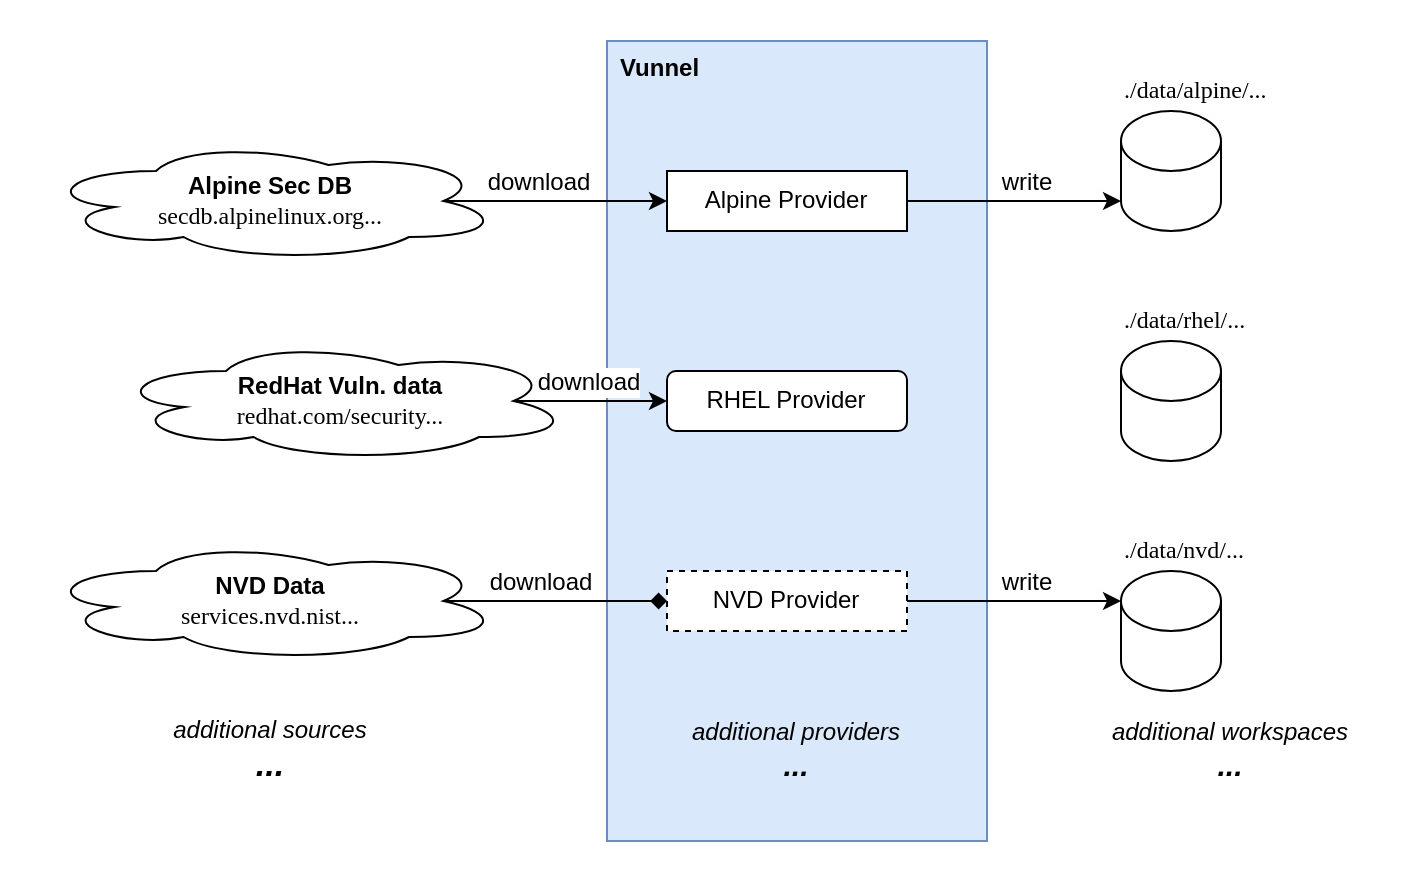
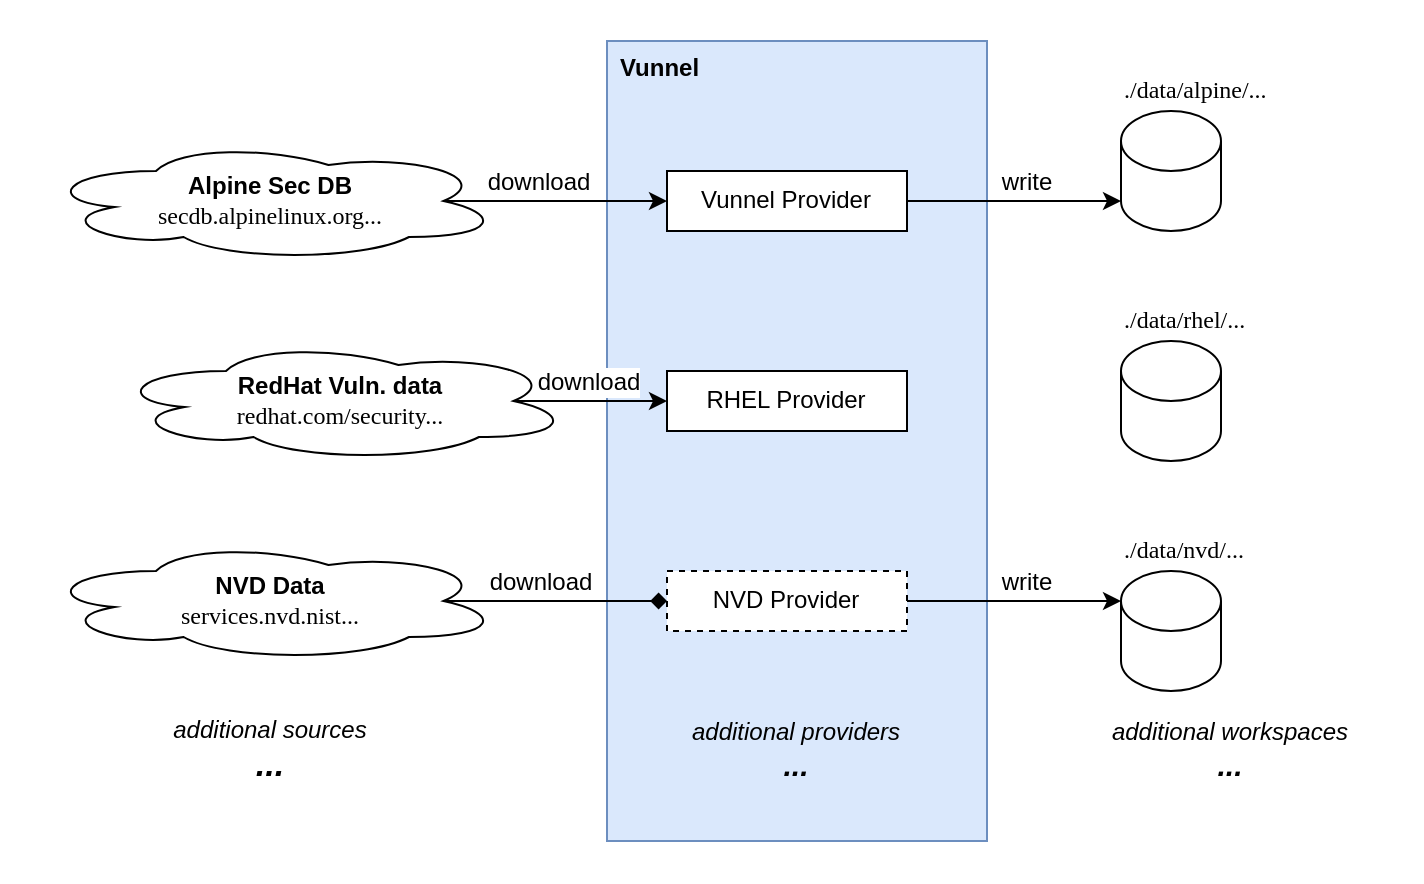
- <mxCell id="8" value="Alpine Provider" style="rounded=0;whiteSpace=wrap;html=1;fontFamily=Helvetica;" parent="1" vertex="1"><mxGeometry x="333" y="85" width="120" height="30" as="geometry" /></mxCell>
+ <mxCell id="8" value="Vunnel Provider" style="rounded=0;whiteSpace=wrap;html=1;fontFamily=Helvetica;" parent="1" vertex="1"><mxGeometry x="333" y="85" width="120" height="30" as="geometry" /></mxCell>
- <mxCell id="9" value="RHEL Provider" style="whiteSpace=wrap;html=1;fontFamily=Helvetica;rounded=1;" parent="1" vertex="1"><mxGeometry x="333" y="185" width="120" height="30" as="geometry" /></mxCell>
+ <mxCell id="9" value="RHEL Provider" style="rounded=0;whiteSpace=wrap;html=1;fontFamily=Helvetica;" parent="1" vertex="1"><mxGeometry x="333" y="185" width="120" height="30" as="geometry" /></mxCell>
